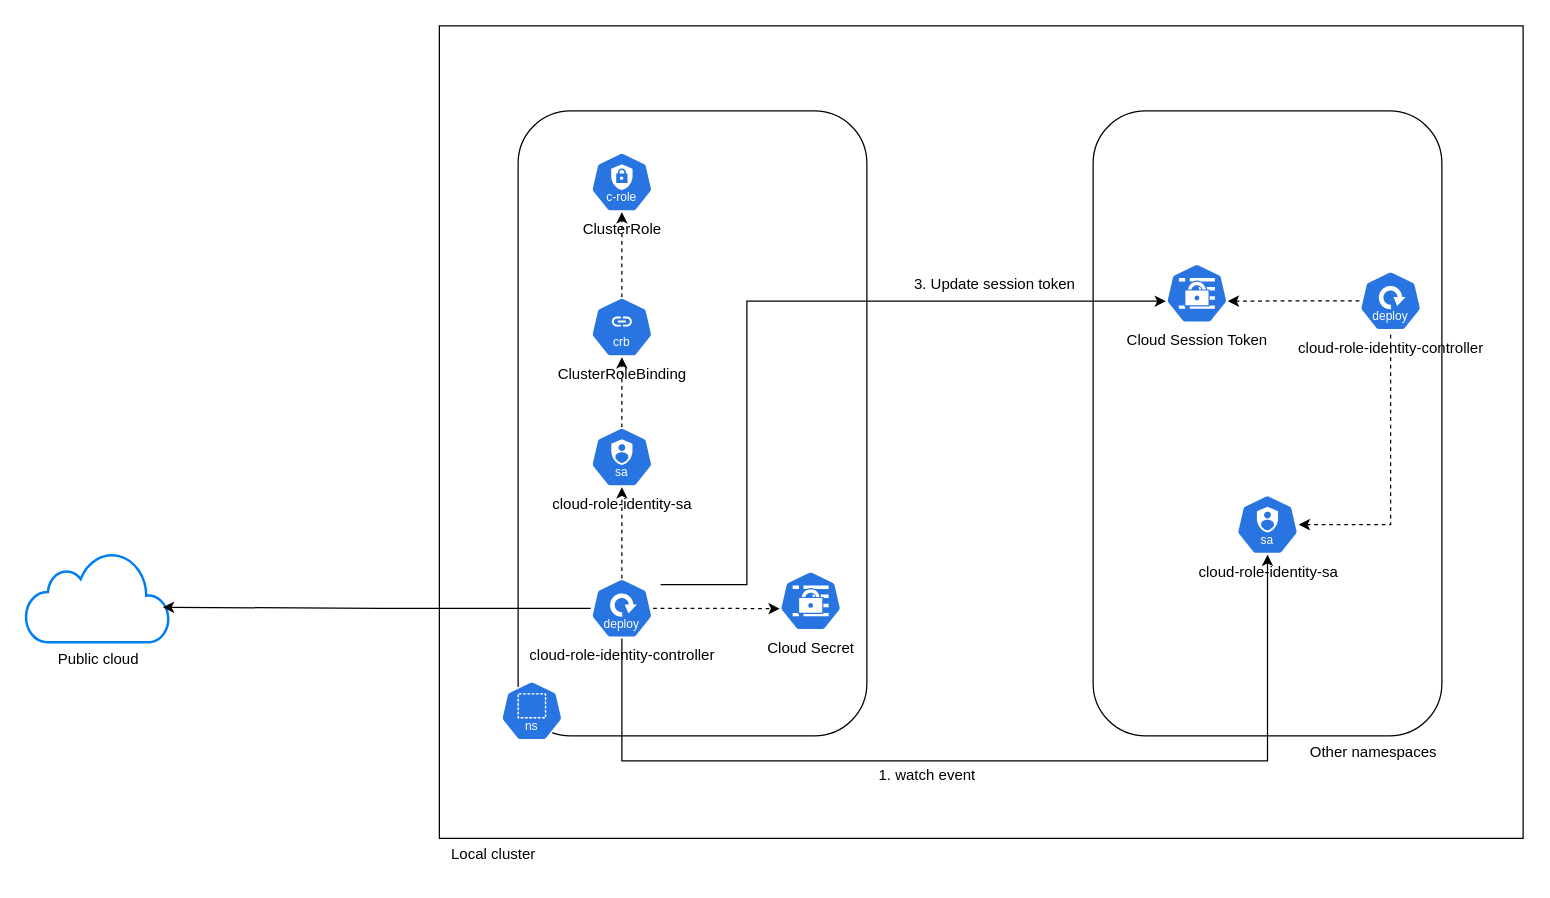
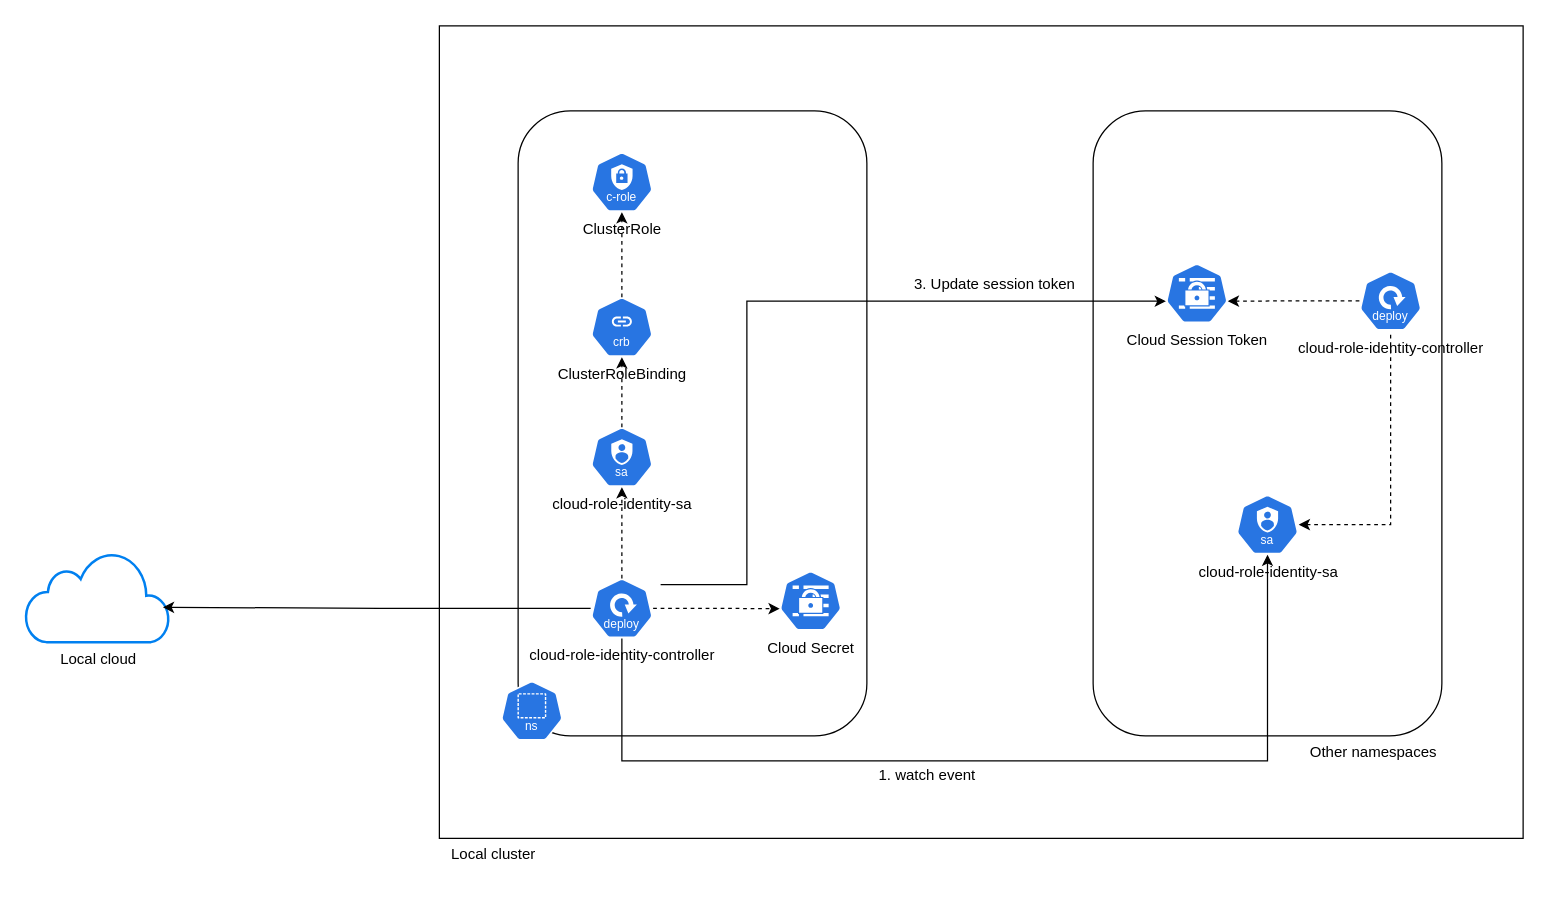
- <mxCell id="14" value="Public cloud" style="html=1;verticalLabelPosition=bottom;align=center;labelBackgroundColor=#ffffff;verticalAlign=top;strokeWidth=2;strokeColor=#0080F0;shadow=0;dashed=0;shape=mxgraph.ios7.icons.cloud;" vertex="1" parent="1"><mxGeometry x="20" y="441" width="115" height="72" as="geometry" /></mxCell>
+ <mxCell id="14" value="Local cloud" style="html=1;verticalLabelPosition=bottom;align=center;labelBackgroundColor=#ffffff;verticalAlign=top;strokeWidth=2;strokeColor=#0080F0;shadow=0;dashed=0;shape=mxgraph.ios7.icons.cloud;" vertex="1" parent="1"><mxGeometry x="20" y="441" width="115" height="72" as="geometry" /></mxCell>
